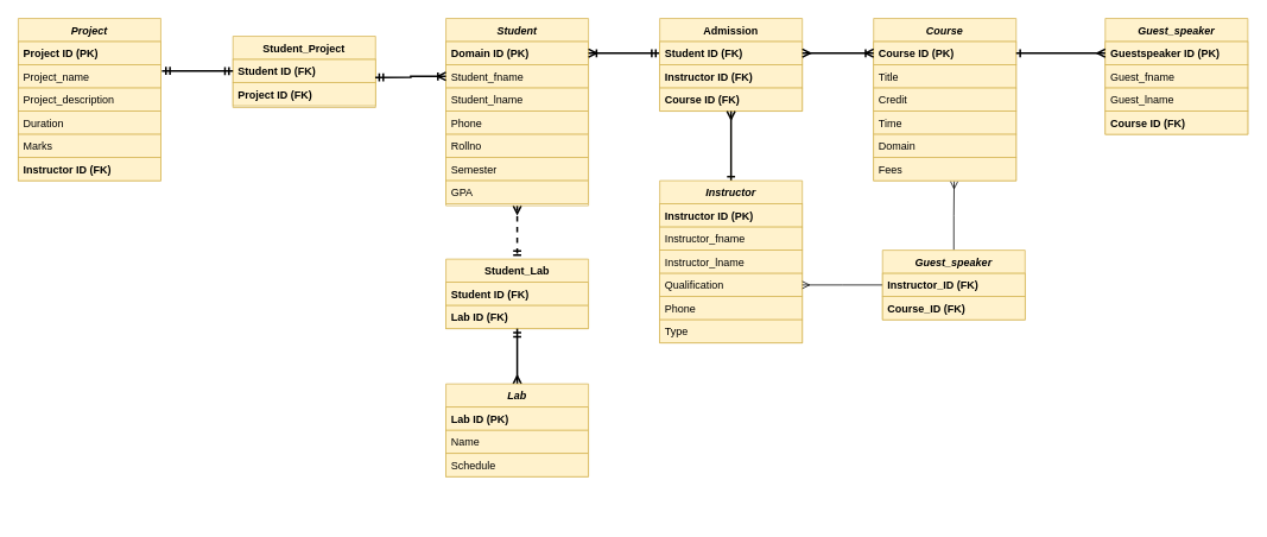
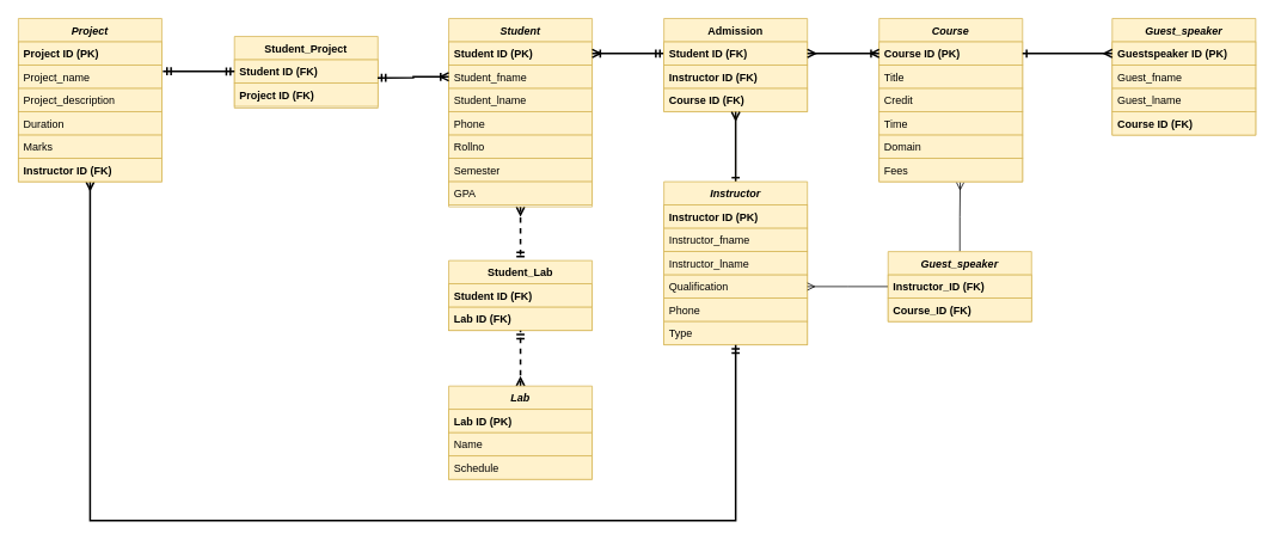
- <mxCell id="4" value="Domain ID (PK)" style="text;align=left;verticalAlign=top;spacingLeft=4;spacingRight=4;overflow=hidden;rotatable=0;points=[[0,0.5],[1,0.5]];portConstraint=eastwest;fontStyle=1;strokeColor=#d6b656;fillColor=#fff2cc;" parent="3" vertex="1"><mxGeometry y="26" width="160" height="26" as="geometry" /></mxCell>
+ <mxCell id="4" value="Student ID (PK)" style="text;align=left;verticalAlign=top;spacingLeft=4;spacingRight=4;overflow=hidden;rotatable=0;points=[[0,0.5],[1,0.5]];portConstraint=eastwest;fontStyle=1;strokeColor=#d6b656;fillColor=#fff2cc;" parent="3" vertex="1"><mxGeometry y="26" width="160" height="26" as="geometry" /></mxCell>
- <mxCell id="34" style="edgeStyle=orthogonalEdgeStyle;rounded=0;orthogonalLoop=1;jettySize=auto;html=1;exitX=0.5;exitY=0;exitDx=0;exitDy=0;entryX=0.5;entryY=1;entryDx=0;entryDy=0;strokeWidth=2;endArrow=ERmandOne;endFill=0;startArrow=ERmany;startFill=0;" parent="1" source="35" target="31" edge="1"><mxGeometry relative="1" as="geometry" /></mxCell>
+ <mxCell id="34" style="edgeStyle=orthogonalEdgeStyle;rounded=0;orthogonalLoop=1;jettySize=auto;html=1;exitX=0.5;exitY=0;exitDx=0;exitDy=0;entryX=0.5;entryY=1;entryDx=0;entryDy=0;strokeWidth=2;endArrow=ERmandOne;endFill=0;startArrow=ERmany;startFill=0;dashed=1;" parent="1" source="35" target="31" edge="1"><mxGeometry relative="1" as="geometry" /></mxCell>
+ <mxCell id="48" style="edgeStyle=orthogonalEdgeStyle;rounded=0;orthogonalLoop=1;jettySize=auto;html=1;exitX=0.5;exitY=1;exitDx=0;exitDy=0;entryX=0.5;entryY=1;entryDx=0;entryDy=0;strokeWidth=2;endArrow=ERmandOne;endFill=0;startArrow=ERmany;startFill=0;" parent="1" source="49" target="17" edge="1"><mxGeometry relative="1" as="geometry"><Array as="points"><mxPoint x="100" y="580" /><mxPoint x="820" y="580" /></Array></mxGeometry></mxCell>
